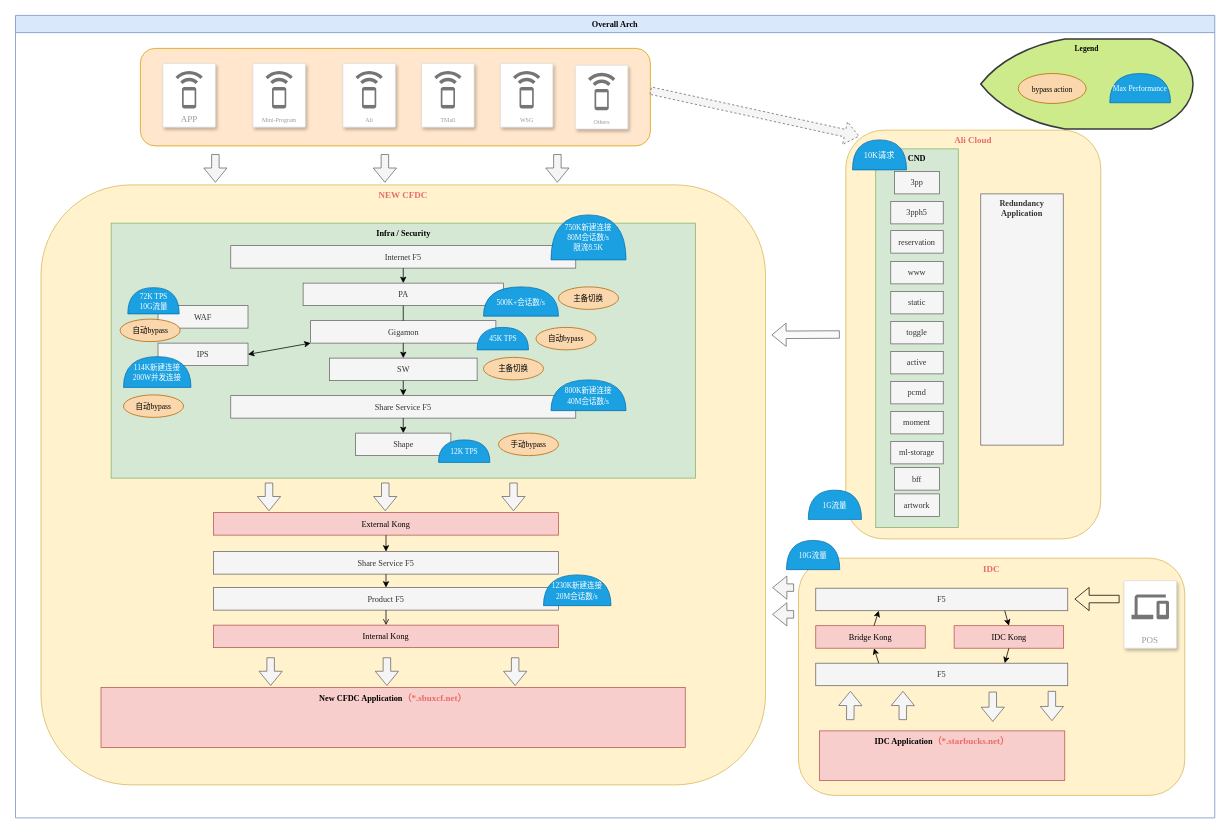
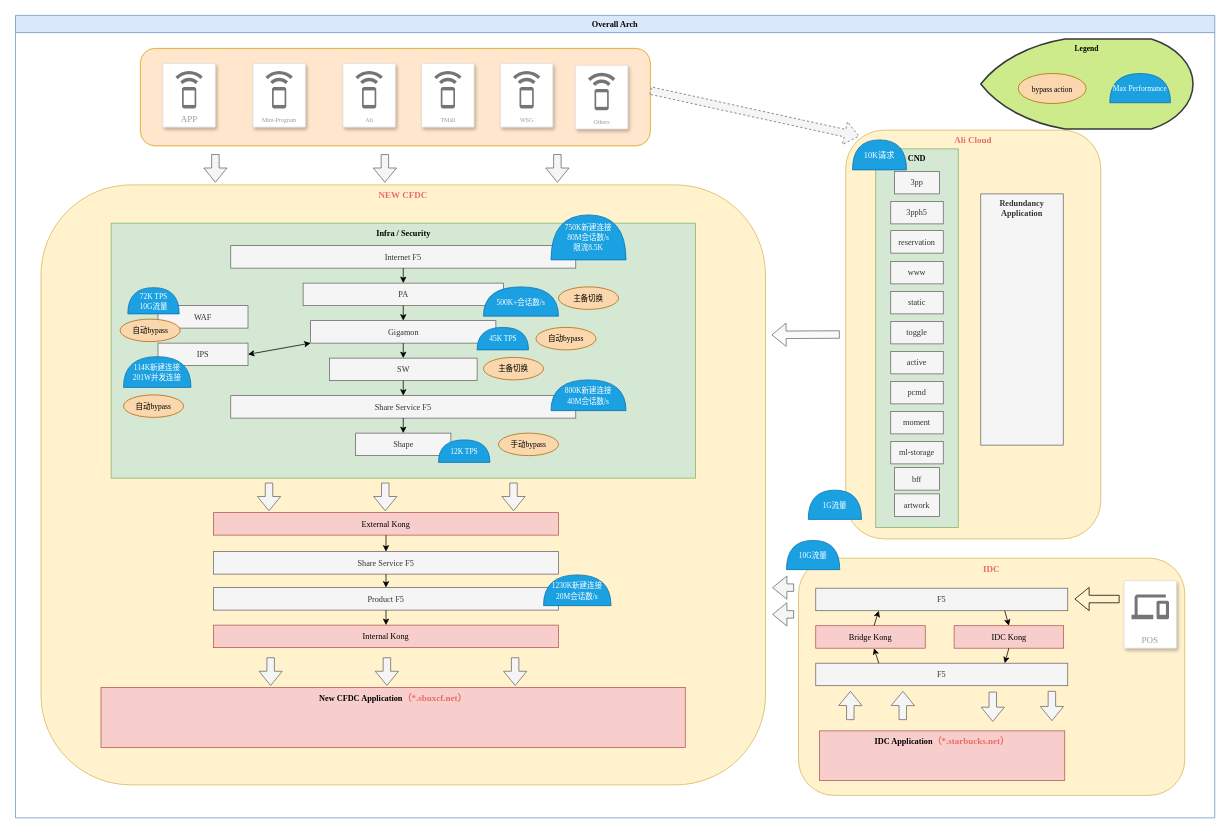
- <mxCell id="13" value="" style="endArrow=none;html=1;rounded=0;fontFamily=Verdana;fontSize=11;fontColor=#EA6B66;exitX=0.5;exitY=1;exitDx=0;exitDy=0;" parent="1" source="5" target="6" edge="1"><mxGeometry width="50" height="50" relative="1" as="geometry"><mxPoint x="547" y="367" as="sourcePoint" /><mxPoint x="547" y="387" as="targetPoint" /></mxGeometry></mxCell>
+ <mxCell id="13" value="" style="endArrow=classic;html=1;rounded=0;fontFamily=Verdana;fontSize=11;fontColor=#EA6B66;exitX=0.5;exitY=1;exitDx=0;exitDy=0;" parent="1" source="5" target="6" edge="1"><mxGeometry width="50" height="50" relative="1" as="geometry"><mxPoint x="547" y="367" as="sourcePoint" /><mxPoint x="547" y="387" as="targetPoint" /></mxGeometry></mxCell>
- <mxCell id="75" value="&lt;font style=&quot;font-size: 10px; line-height: 1;&quot;&gt;114K新建连接&lt;br style=&quot;font-size: 10px;&quot;&gt;200W并发连接&lt;br&gt;&lt;/font&gt;" style="shape=or;whiteSpace=wrap;html=1;direction=north;fillColor=#1ba1e2;strokeColor=#006EAF;labelBackgroundColor=none;labelBorderColor=none;fontFamily=Verdana;fontSize=11;fontColor=#ffffff;" parent="19" vertex="1"><mxGeometry x="144" y="455" width="90" height="41" as="geometry" /></mxCell>
+ <mxCell id="75" value="&lt;font style=&quot;font-size: 10px; line-height: 1;&quot;&gt;114K新建连接&lt;br style=&quot;font-size: 10px;&quot;&gt;201W并发连接&lt;br&gt;&lt;/font&gt;" style="shape=or;whiteSpace=wrap;html=1;direction=north;fillColor=#1ba1e2;strokeColor=#006EAF;labelBackgroundColor=none;labelBorderColor=none;fontFamily=Verdana;fontSize=11;fontColor=#ffffff;" parent="19" vertex="1"><mxGeometry x="144" y="455" width="90" height="41" as="geometry" /></mxCell>
- <mxCell id="88" value="" style="endArrow=open;html=1;rounded=0;fontFamily=Verdana;fontSize=11;fontColor=#EA6B66;exitX=0.5;exitY=1;exitDx=0;exitDy=0;entryX=0.5;entryY=0;entryDx=0;entryDy=0;" parent="1" source="54" target="86" edge="1"><mxGeometry width="50" height="50" relative="1" as="geometry"><mxPoint x="524" y="723" as="sourcePoint" /><mxPoint x="524" y="745" as="targetPoint" /></mxGeometry></mxCell>
+ <mxCell id="88" value="" style="endArrow=classic;html=1;rounded=0;fontFamily=Verdana;fontSize=11;fontColor=#EA6B66;exitX=0.5;exitY=1;exitDx=0;exitDy=0;entryX=0.5;entryY=0;entryDx=0;entryDy=0;" parent="1" source="54" target="86" edge="1"><mxGeometry width="50" height="50" relative="1" as="geometry"><mxPoint x="524" y="723" as="sourcePoint" /><mxPoint x="524" y="745" as="targetPoint" /></mxGeometry></mxCell>
